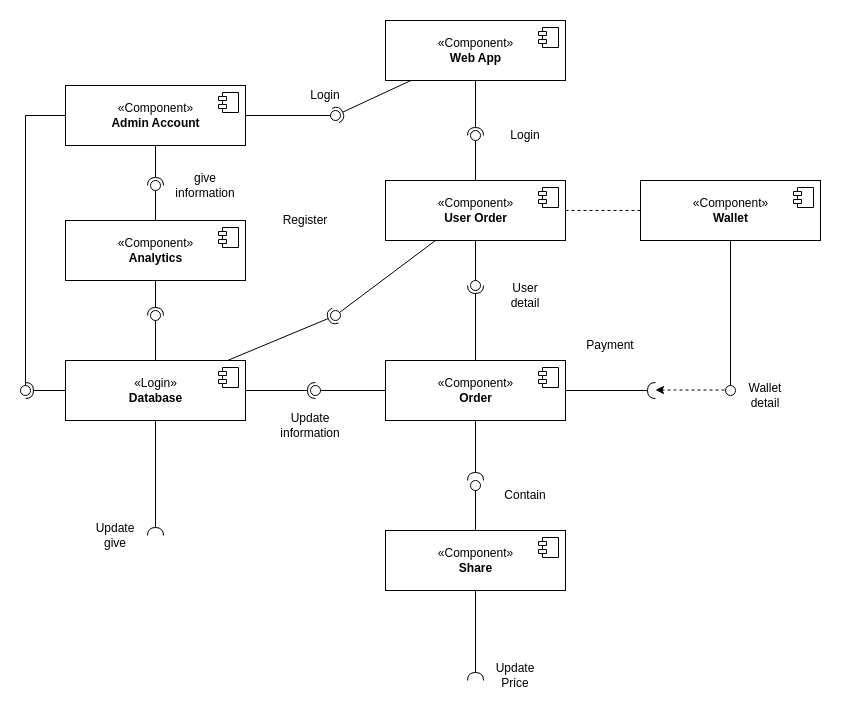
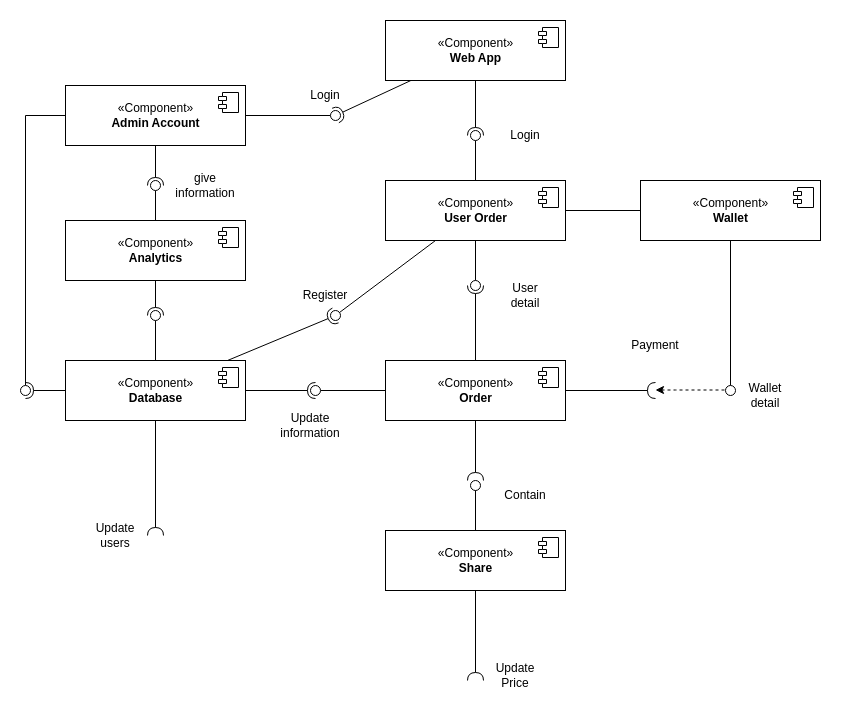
- <mxCell id="4" style="edgeStyle=none;rounded=0;orthogonalLoop=1;jettySize=auto;html=1;endArrow=none;endFill=0;dashed=1;" parent="1" source="5" target="2" edge="1"><mxGeometry relative="1" as="geometry" /></mxCell>
+ <mxCell id="4" style="edgeStyle=none;rounded=0;orthogonalLoop=1;jettySize=auto;html=1;endArrow=none;endFill=0;" parent="1" source="5" target="2" edge="1"><mxGeometry relative="1" as="geometry" /></mxCell>
- <mxCell id="61" value="Register" style="text;html=1;strokeColor=none;fillColor=none;align=center;verticalAlign=middle;whiteSpace=wrap;rounded=0;" parent="1" vertex="1"><mxGeometry x="275" y="205" width="60" height="30" as="geometry" /></mxCell>
+ <mxCell id="61" value="Register" style="text;html=1;strokeColor=none;fillColor=none;align=center;verticalAlign=middle;whiteSpace=wrap;rounded=0;" parent="1" vertex="1"><mxGeometry x="295" y="280" width="60" height="30" as="geometry" /></mxCell>
- <mxCell id="29" value="Payment" style="text;html=1;strokeColor=none;fillColor=none;align=center;verticalAlign=middle;whiteSpace=wrap;rounded=0;" parent="1" vertex="1"><mxGeometry x="580" y="330" width="60" height="30" as="geometry" /></mxCell>
+ <mxCell id="29" value="Payment" style="text;html=1;strokeColor=none;fillColor=none;align=center;verticalAlign=middle;whiteSpace=wrap;rounded=0;" parent="1" vertex="1"><mxGeometry x="625" y="330" width="60" height="30" as="geometry" /></mxCell>
- <mxCell id="11" value="«Login»&lt;br&gt;&lt;b&gt;Database&lt;br&gt;&lt;/b&gt;" style="html=1;dropTarget=0;" parent="1" vertex="1"><mxGeometry x="65" y="360" width="180" height="60" as="geometry" /></mxCell>
+ <mxCell id="11" value="«Component»&lt;br&gt;&lt;b&gt;Database&lt;br&gt;&lt;/b&gt;" style="html=1;dropTarget=0;" parent="1" vertex="1"><mxGeometry x="65" y="360" width="180" height="60" as="geometry" /></mxCell>
- <mxCell id="60" value="Update give" style="text;html=1;strokeColor=none;fillColor=none;align=center;verticalAlign=middle;whiteSpace=wrap;rounded=0;" parent="1" vertex="1"><mxGeometry x="85" y="520" width="60" height="30" as="geometry" /></mxCell>
+ <mxCell id="60" value="Update users" style="text;html=1;strokeColor=none;fillColor=none;align=center;verticalAlign=middle;whiteSpace=wrap;rounded=0;" parent="1" vertex="1"><mxGeometry x="85" y="520" width="60" height="30" as="geometry" /></mxCell>
